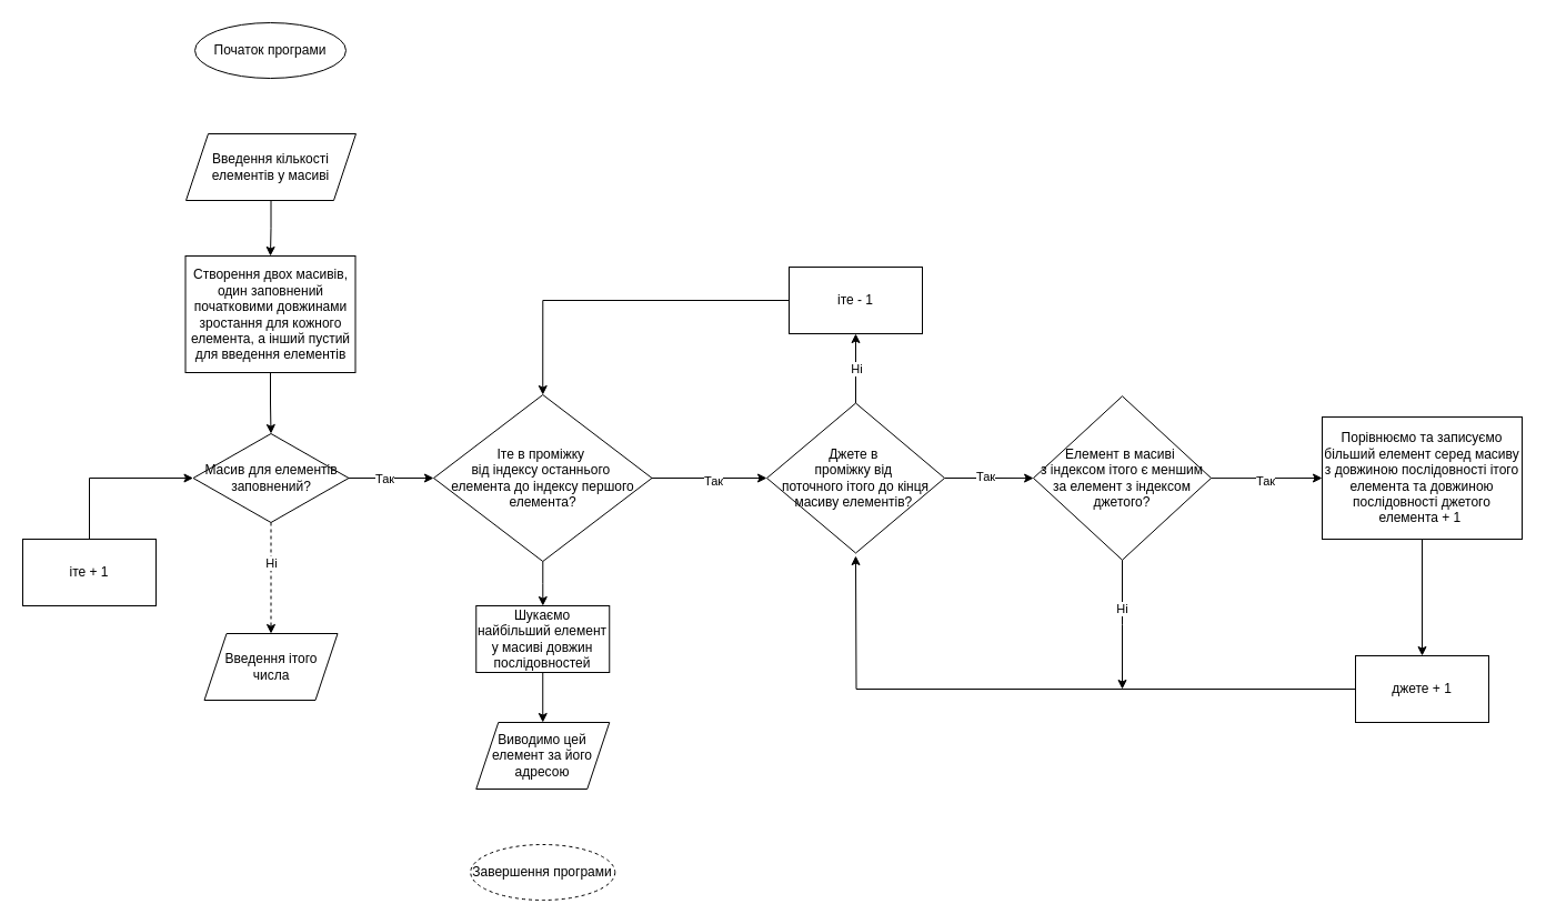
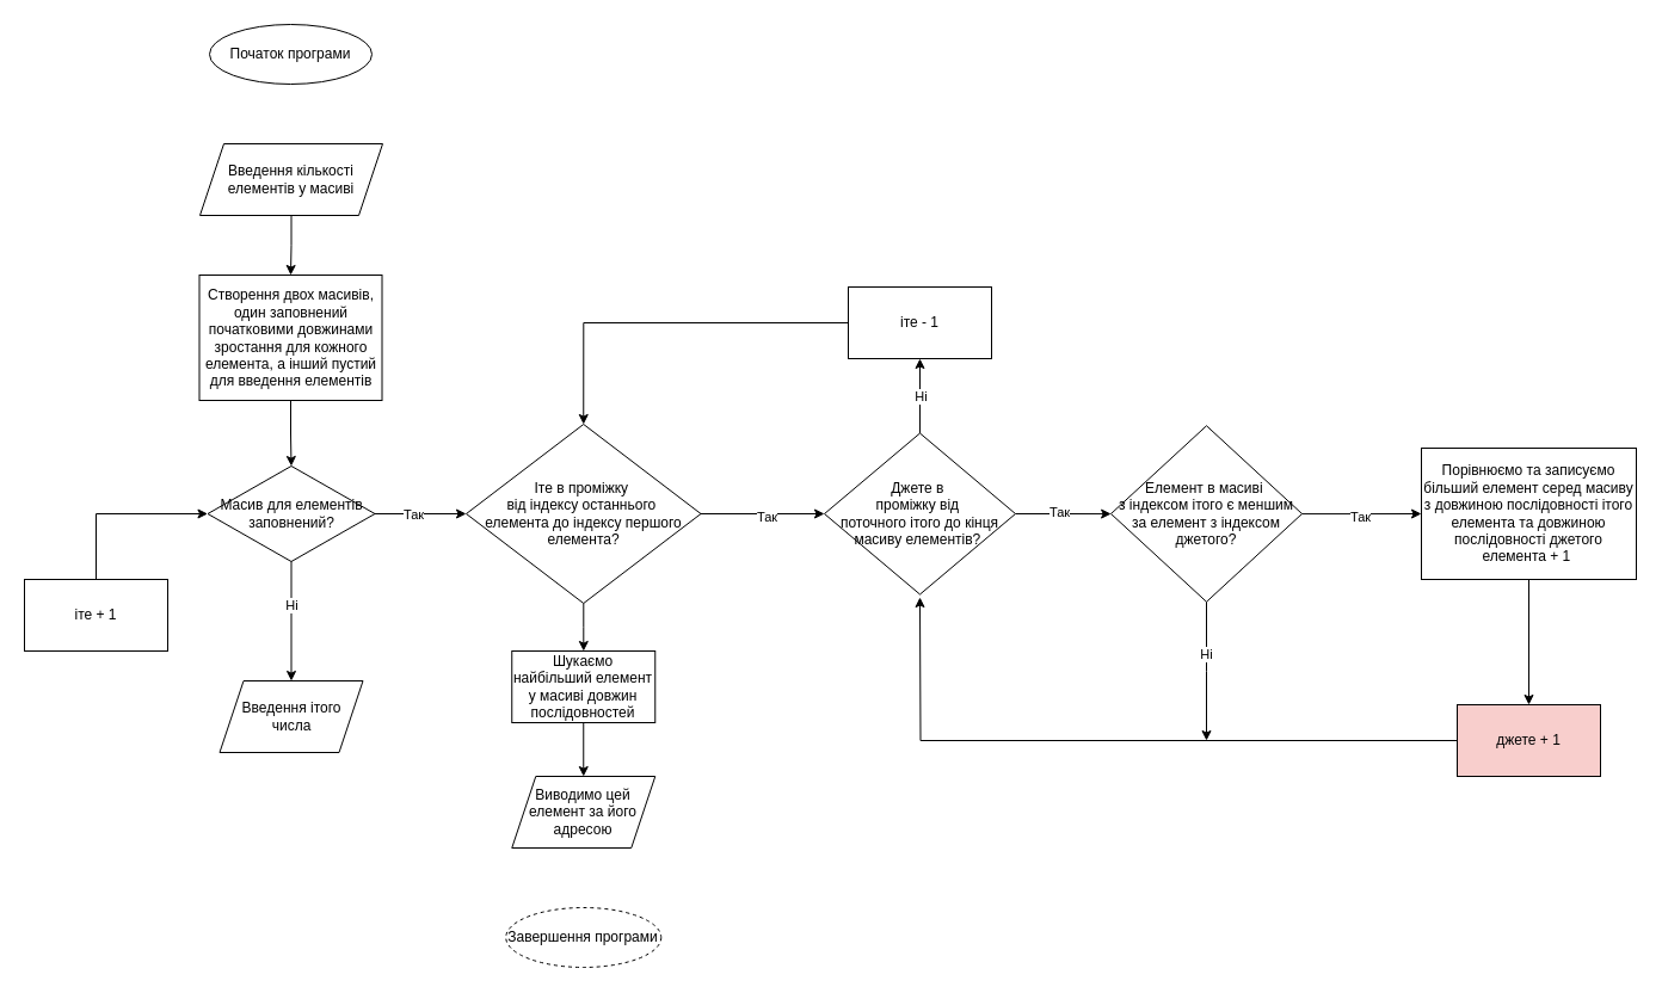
- <mxCell id="7" value="" style="edgeStyle=orthogonalEdgeStyle;rounded=0;orthogonalLoop=1;jettySize=auto;html=1;dashed=1;" edge="1" parent="1" source="11" target="12"><mxGeometry relative="1" as="geometry" /></mxCell>
+ <mxCell id="7" value="" style="edgeStyle=orthogonalEdgeStyle;rounded=0;orthogonalLoop=1;jettySize=auto;html=1;" edge="1" parent="1" source="11" target="12"><mxGeometry relative="1" as="geometry" /></mxCell>
- <mxCell id="34" value="джете + 1" style="whiteSpace=wrap;html=1;" vertex="1" parent="1"><mxGeometry x="1220" y="590" width="120" height="60" as="geometry" /></mxCell>
+ <mxCell id="34" value="джете + 1" style="whiteSpace=wrap;html=1;fillColor=#f8cecc;" vertex="1" parent="1"><mxGeometry x="1220" y="590" width="120" height="60" as="geometry" /></mxCell>
